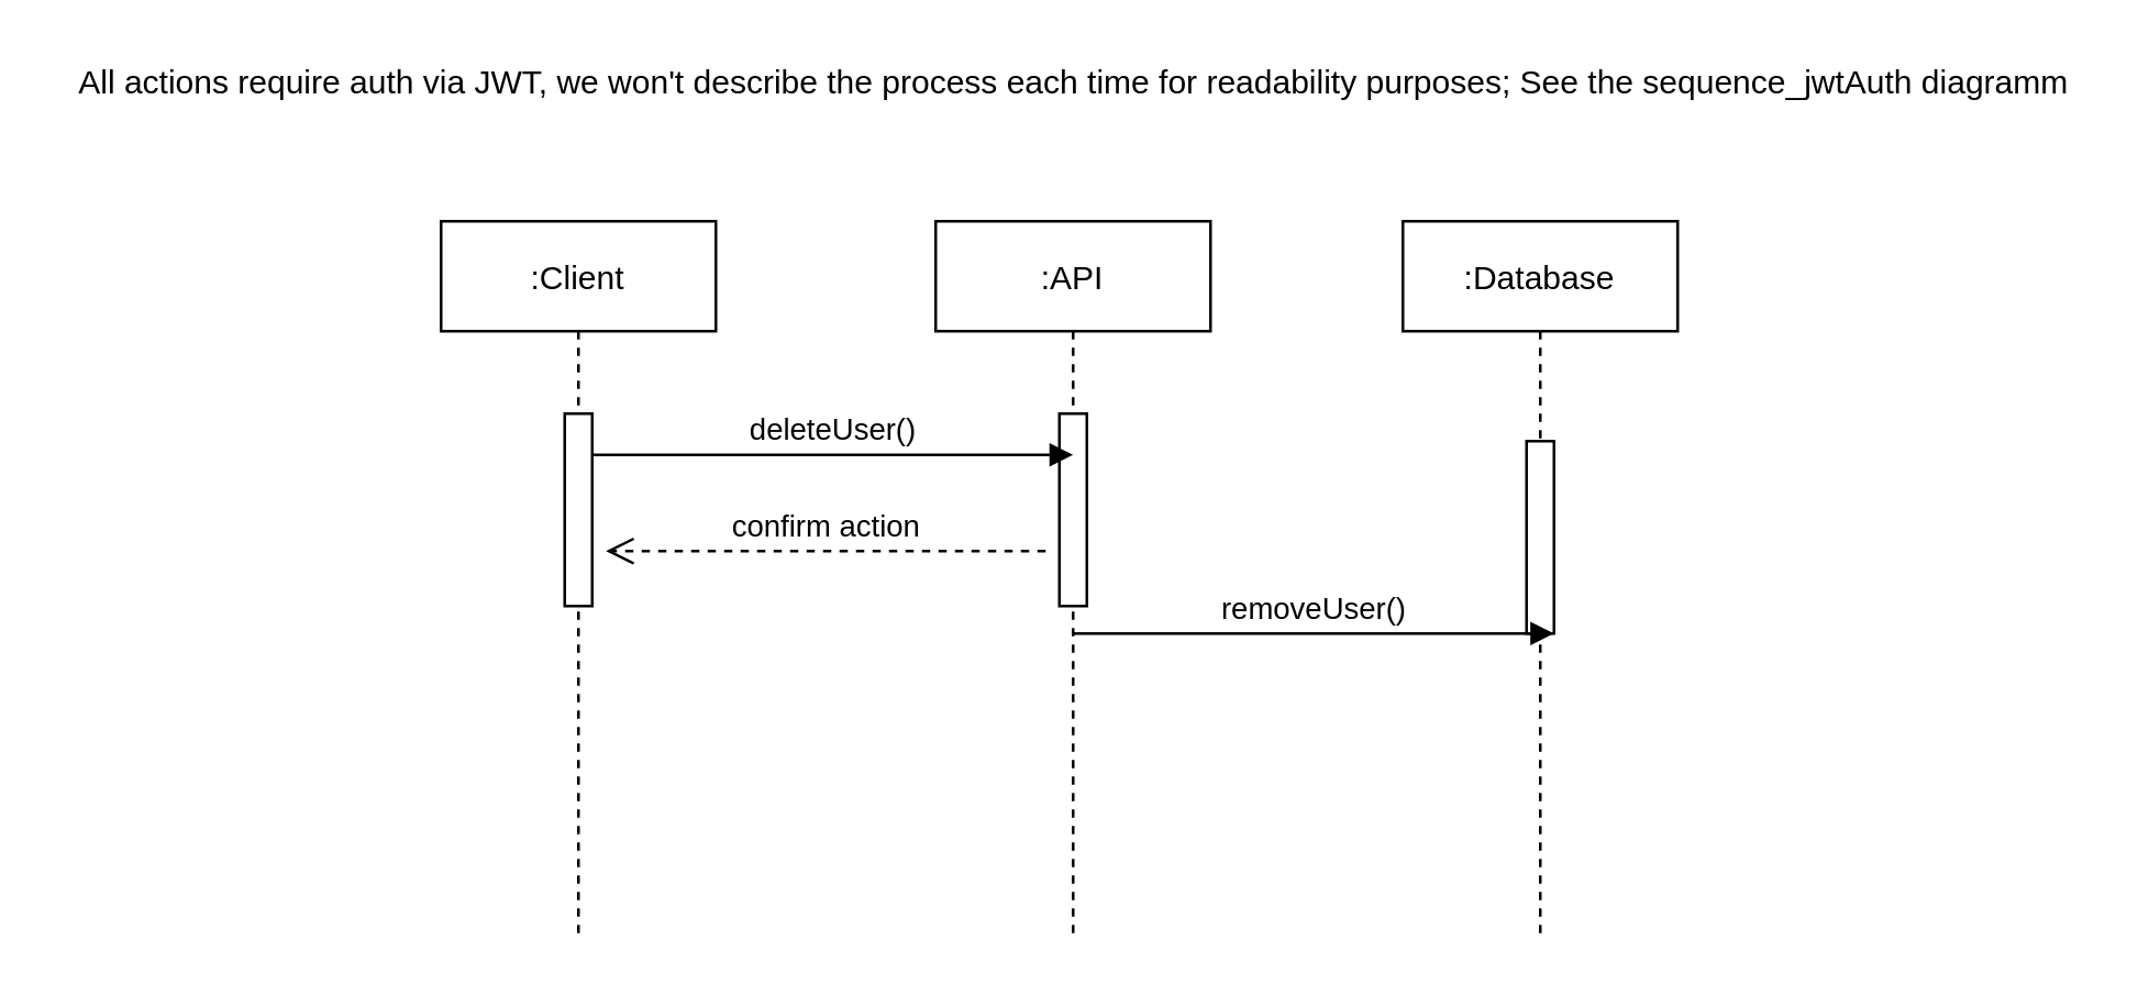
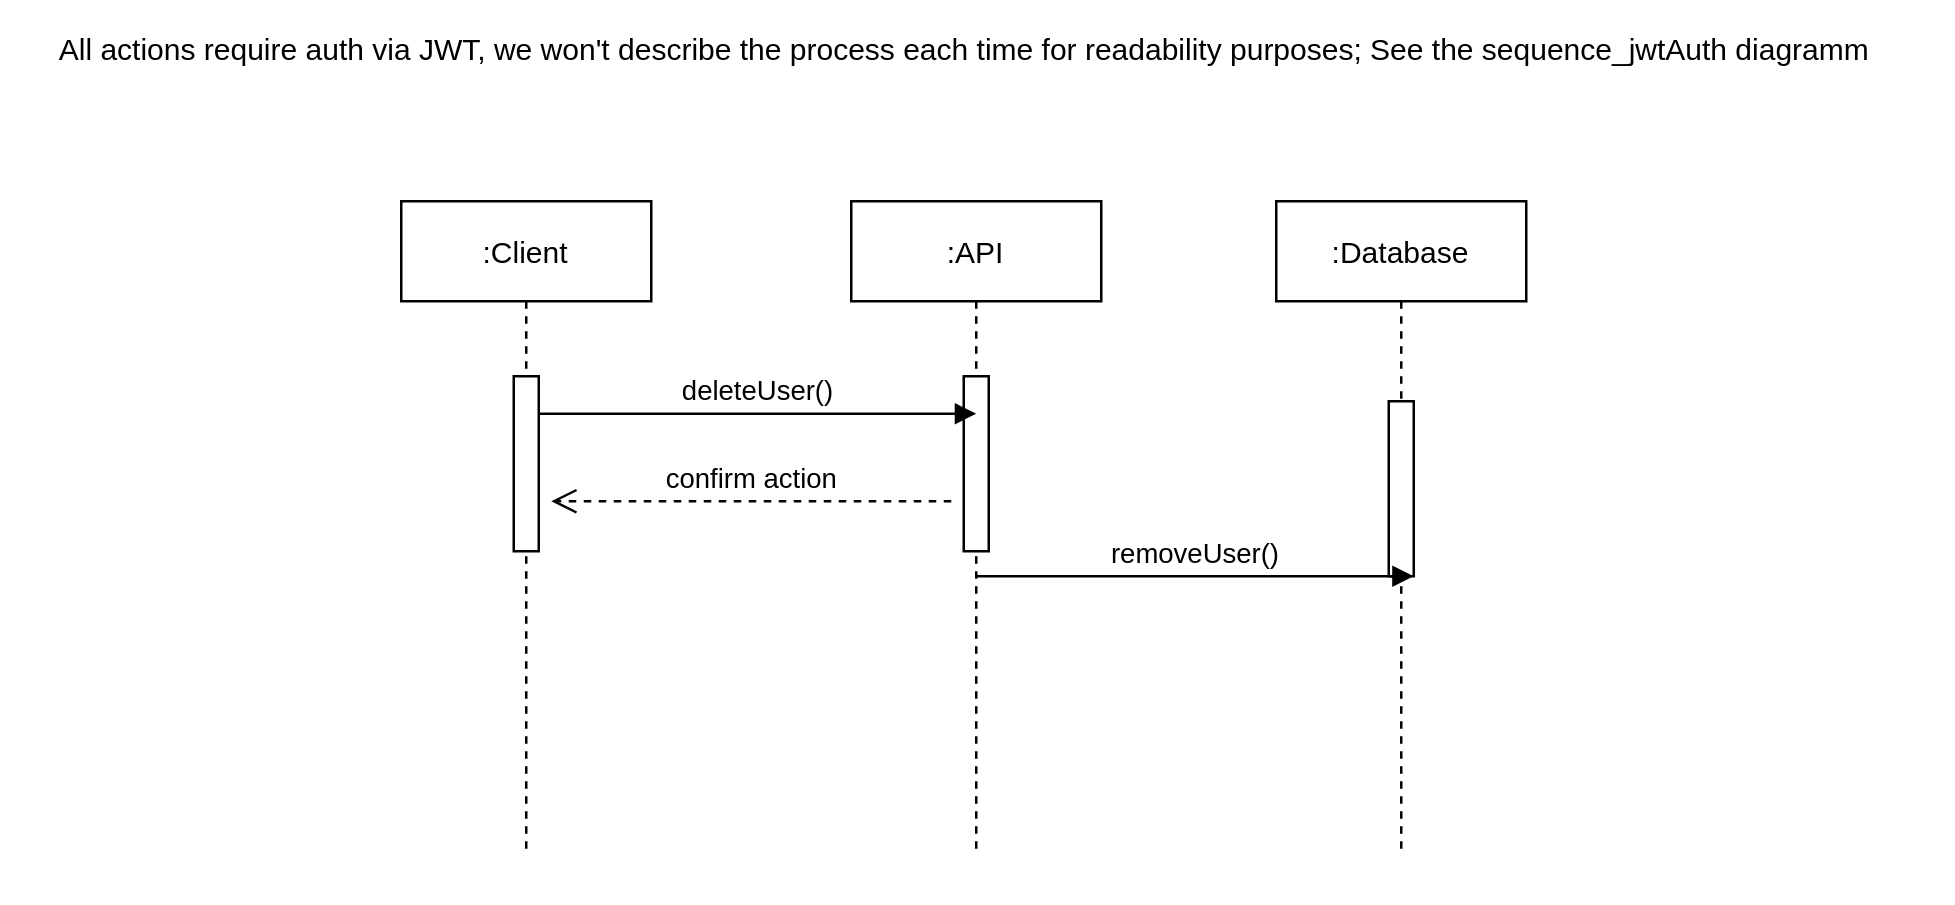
- <mxCell id="9" value="All actions require auth via JWT, we won't describe the process each time for readability purposes; See the sequence_jwtAuth diagramm" style="text;html=1;align=center;verticalAlign=middle;resizable=0;points=[];autosize=1;strokeColor=none;" vertex="1" parent="1"><mxGeometry x="20" y="20" width="740" height="20" as="geometry" /></mxCell>
+ <mxCell id="9" value="All actions require auth via JWT, we won't describe the process each time for readability purposes; See the sequence_jwtAuth diagramm" style="text;html=1;align=center;verticalAlign=middle;resizable=0;points=[];autosize=1;strokeColor=none;" vertex="1" parent="1"><mxGeometry x="15" y="10" width="740" height="20" as="geometry" /></mxCell>
